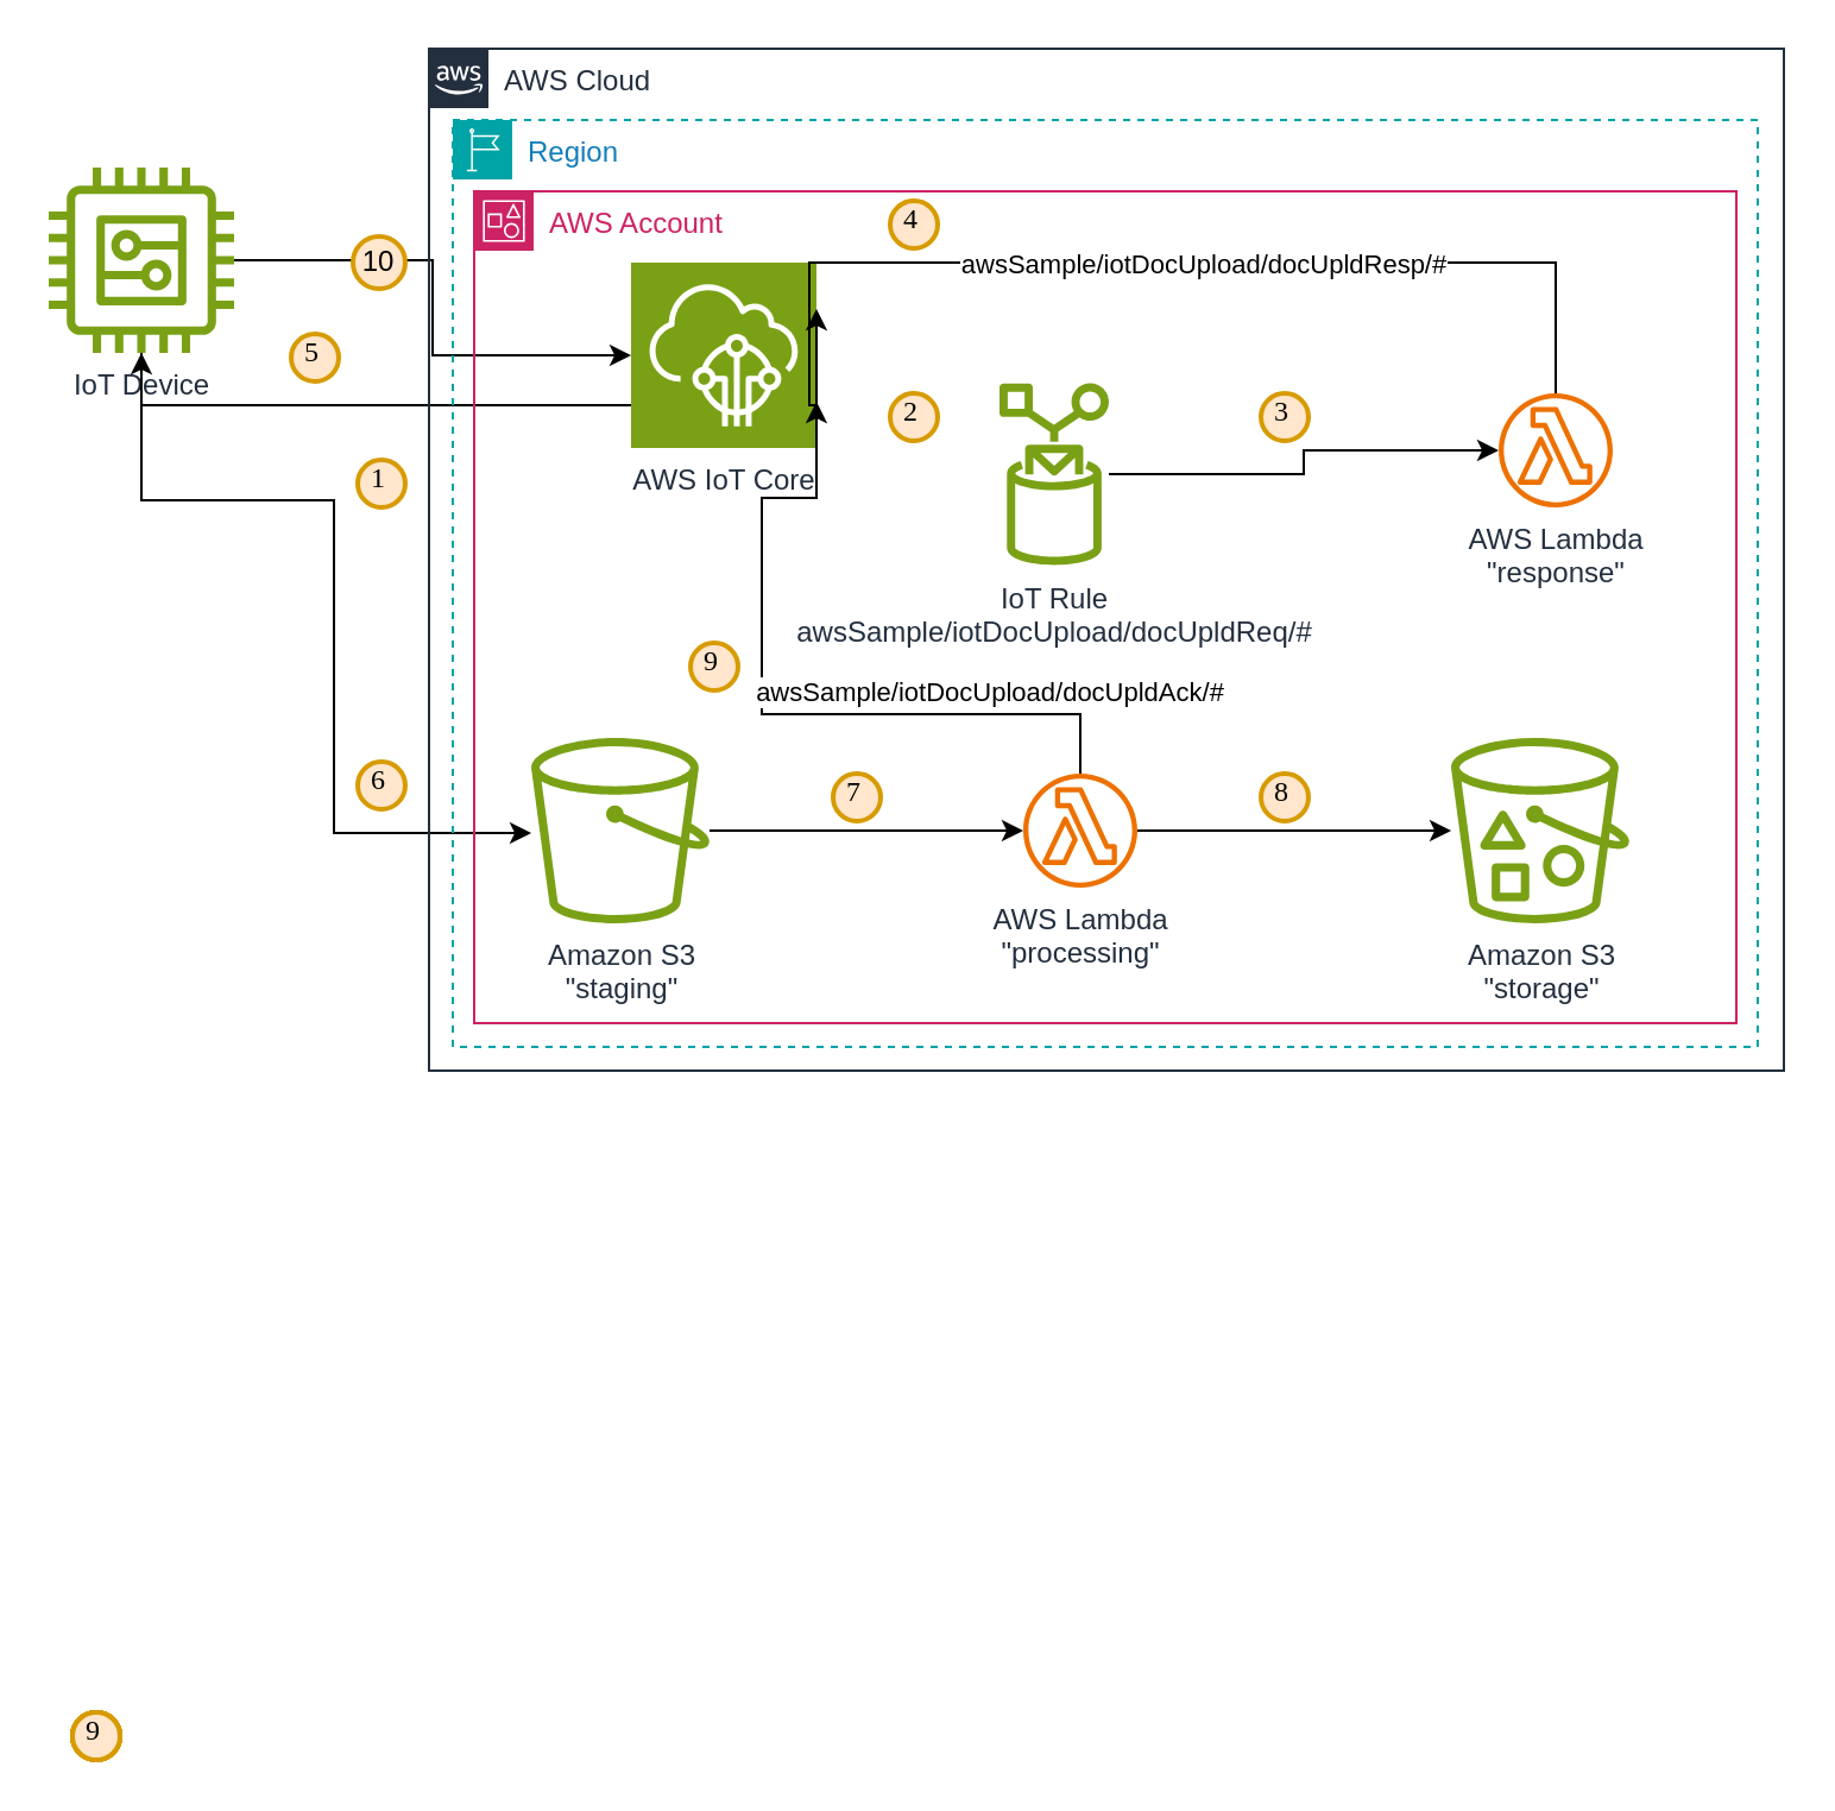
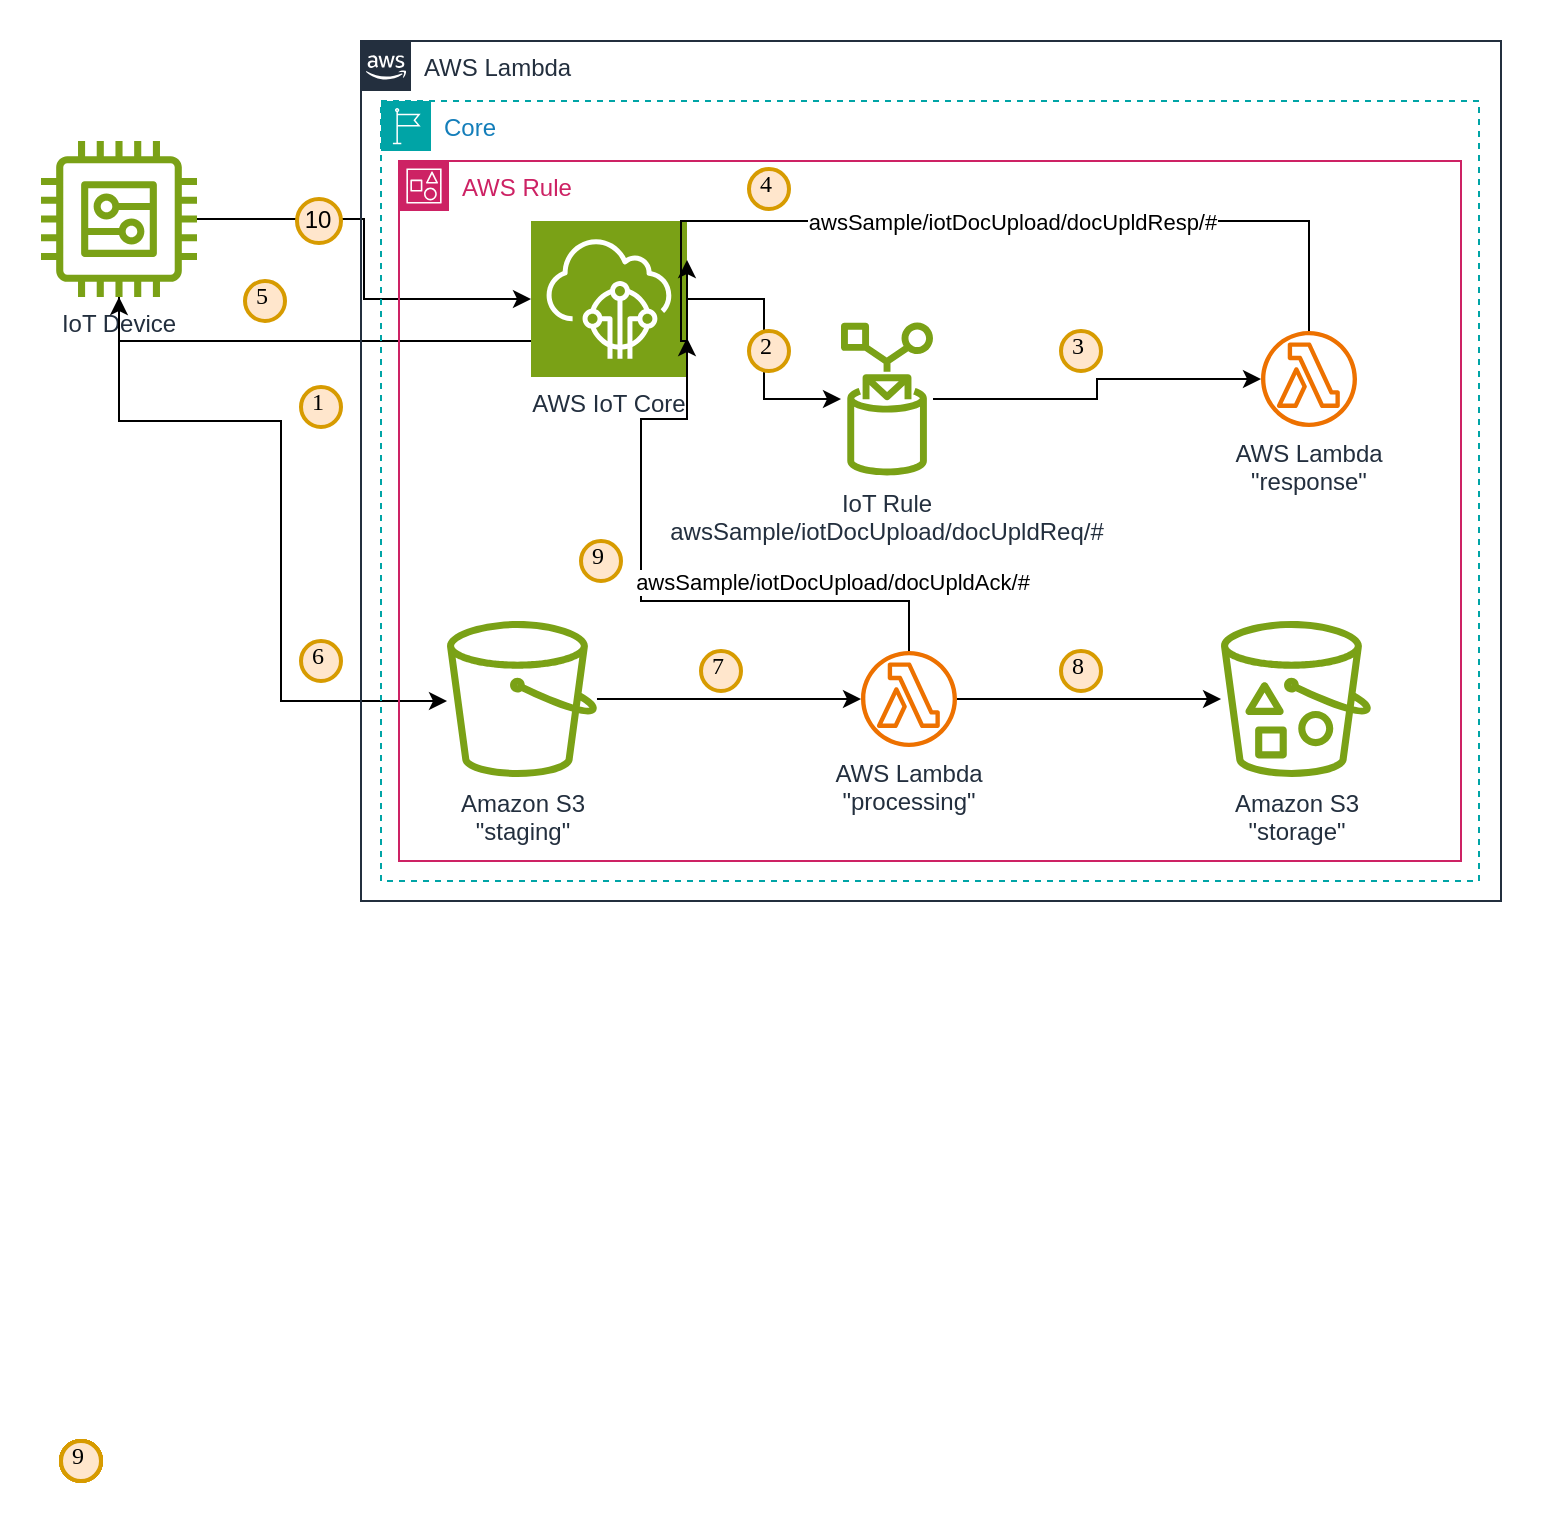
- <mxCell id="39" value="AWS Cloud" style="points=[[0,0],[0.25,0],[0.5,0],[0.75,0],[1,0],[1,0.25],[1,0.5],[1,0.75],[1,1],[0.75,1],[0.5,1],[0.25,1],[0,1],[0,0.75],[0,0.5],[0,0.25]];outlineConnect=0;gradientColor=none;html=1;whiteSpace=wrap;fontSize=12;fontStyle=0;container=1;pointerEvents=0;collapsible=0;recursiveResize=0;shape=mxgraph.aws4.group;grIcon=mxgraph.aws4.group_aws_cloud_alt;strokeColor=#232F3E;fillColor=none;verticalAlign=top;align=left;spacingLeft=30;fontColor=#232F3E;dashed=0;" vertex="1" parent="1"><mxGeometry x="180" y="20" width="570" height="430" as="geometry" /></mxCell>
+ <mxCell id="39" value="AWS Lambda" style="points=[[0,0],[0.25,0],[0.5,0],[0.75,0],[1,0],[1,0.25],[1,0.5],[1,0.75],[1,1],[0.75,1],[0.5,1],[0.25,1],[0,1],[0,0.75],[0,0.5],[0,0.25]];outlineConnect=0;gradientColor=none;html=1;whiteSpace=wrap;fontSize=12;fontStyle=0;container=1;pointerEvents=0;collapsible=0;recursiveResize=0;shape=mxgraph.aws4.group;grIcon=mxgraph.aws4.group_aws_cloud_alt;strokeColor=#232F3E;fillColor=none;verticalAlign=top;align=left;spacingLeft=30;fontColor=#232F3E;dashed=0;" vertex="1" parent="1"><mxGeometry x="180" y="20" width="570" height="430" as="geometry" /></mxCell>
- <mxCell id="23" value="Region" style="points=[[0,0],[0.25,0],[0.5,0],[0.75,0],[1,0],[1,0.25],[1,0.5],[1,0.75],[1,1],[0.75,1],[0.5,1],[0.25,1],[0,1],[0,0.75],[0,0.5],[0,0.25]];outlineConnect=0;gradientColor=none;html=1;whiteSpace=wrap;fontSize=12;fontStyle=0;container=1;pointerEvents=0;collapsible=0;recursiveResize=0;shape=mxgraph.aws4.group;grIcon=mxgraph.aws4.group_region;strokeColor=#00A4A6;fillColor=none;verticalAlign=top;align=left;spacingLeft=30;fontColor=#147EBA;dashed=1;" vertex="1" parent="20"><mxGeometry x="-9" y="-30" width="549" height="390" as="geometry" /></mxCell>
+ <mxCell id="23" value="Core" style="points=[[0,0],[0.25,0],[0.5,0],[0.75,0],[1,0],[1,0.25],[1,0.5],[1,0.75],[1,1],[0.75,1],[0.5,1],[0.25,1],[0,1],[0,0.75],[0,0.5],[0,0.25]];outlineConnect=0;gradientColor=none;html=1;whiteSpace=wrap;fontSize=12;fontStyle=0;container=1;pointerEvents=0;collapsible=0;recursiveResize=0;shape=mxgraph.aws4.group;grIcon=mxgraph.aws4.group_region;strokeColor=#00A4A6;fillColor=none;verticalAlign=top;align=left;spacingLeft=30;fontColor=#147EBA;dashed=1;" vertex="1" parent="20"><mxGeometry x="-9" y="-30" width="549" height="390" as="geometry" /></mxCell>
- <mxCell id="20" value="AWS Account" style="points=[[0,0],[0.25,0],[0.5,0],[0.75,0],[1,0],[1,0.25],[1,0.5],[1,0.75],[1,1],[0.75,1],[0.5,1],[0.25,1],[0,1],[0,0.75],[0,0.5],[0,0.25]];outlineConnect=0;gradientColor=none;html=1;whiteSpace=wrap;fontSize=12;fontStyle=0;container=1;pointerEvents=0;collapsible=0;recursiveResize=0;shape=mxgraph.aws4.group;grIcon=mxgraph.aws4.group_account;strokeColor=#CD2264;fillColor=none;verticalAlign=top;align=left;spacingLeft=30;fontColor=#CD2264;dashed=0;" vertex="1" parent="1"><mxGeometry x="199" y="80" width="531" height="350" as="geometry" /></mxCell>
+ <mxCell id="20" value="AWS Rule" style="points=[[0,0],[0.25,0],[0.5,0],[0.75,0],[1,0],[1,0.25],[1,0.5],[1,0.75],[1,1],[0.75,1],[0.5,1],[0.25,1],[0,1],[0,0.75],[0,0.5],[0,0.25]];outlineConnect=0;gradientColor=none;html=1;whiteSpace=wrap;fontSize=12;fontStyle=0;container=1;pointerEvents=0;collapsible=0;recursiveResize=0;shape=mxgraph.aws4.group;grIcon=mxgraph.aws4.group_account;strokeColor=#CD2264;fillColor=none;verticalAlign=top;align=left;spacingLeft=30;fontColor=#CD2264;dashed=0;" vertex="1" parent="1"><mxGeometry x="199" y="80" width="531" height="350" as="geometry" /></mxCell>
+ <mxCell id="5" style="edgeStyle=orthogonalEdgeStyle;rounded=0;orthogonalLoop=1;jettySize=auto;html=1;" edge="1" parent="1" source="7" target="9"><mxGeometry relative="1" as="geometry" /></mxCell>
